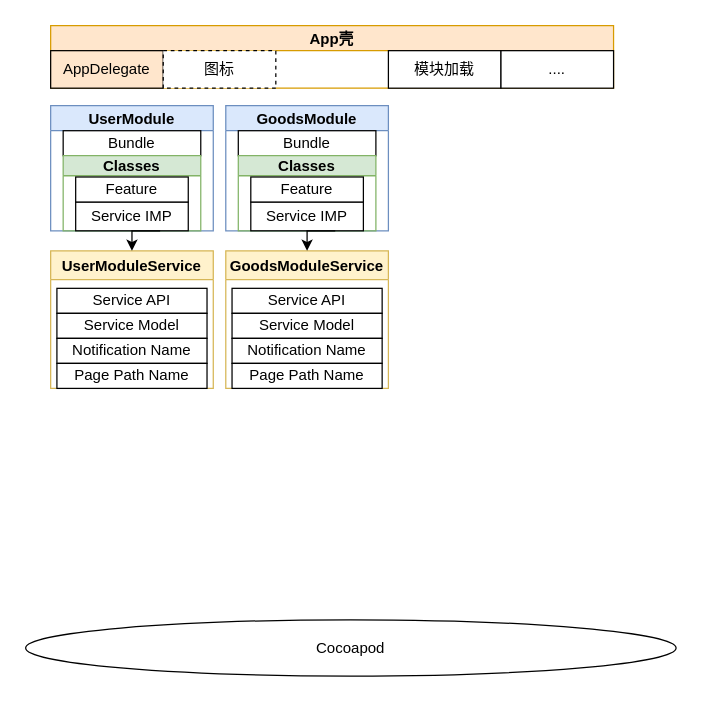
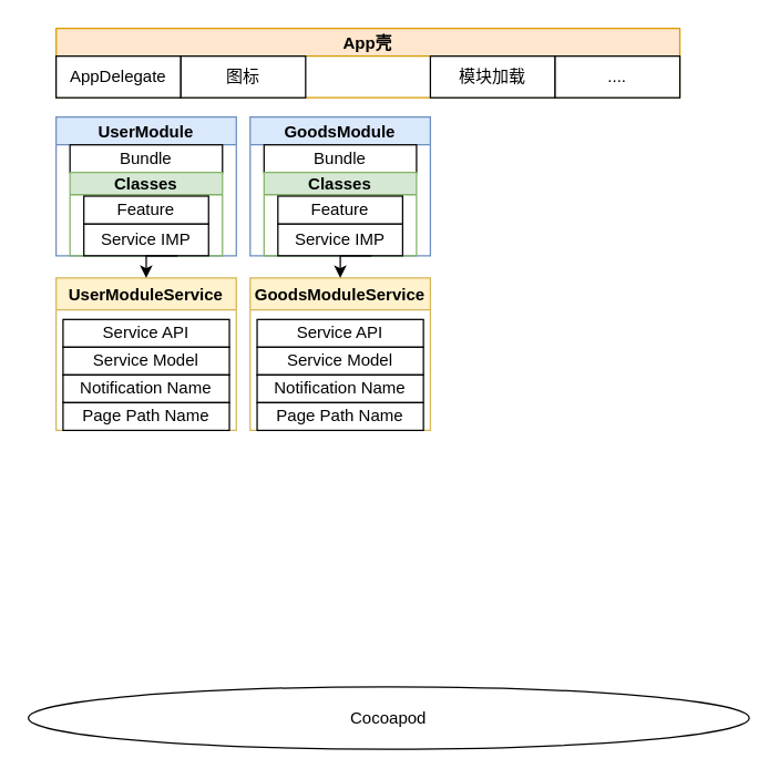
- <mxCell id="4" value="AppDelegate" style="rounded=0;whiteSpace=wrap;html=1;fillColor=#ffe6cc;" vertex="1" parent="3"><mxGeometry y="20" width="90" height="30" as="geometry" /></mxCell>
+ <mxCell id="4" value="AppDelegate" style="rounded=0;whiteSpace=wrap;html=1;" vertex="1" parent="3"><mxGeometry y="20" width="90" height="30" as="geometry" /></mxCell>
- <mxCell id="5" value="图标" style="rounded=0;whiteSpace=wrap;html=1;dashed=1;" vertex="1" parent="3"><mxGeometry x="90" y="20" width="90" height="30" as="geometry" /></mxCell>
+ <mxCell id="5" value="图标" style="rounded=0;whiteSpace=wrap;html=1;" vertex="1" parent="3"><mxGeometry x="90" y="20" width="90" height="30" as="geometry" /></mxCell>
